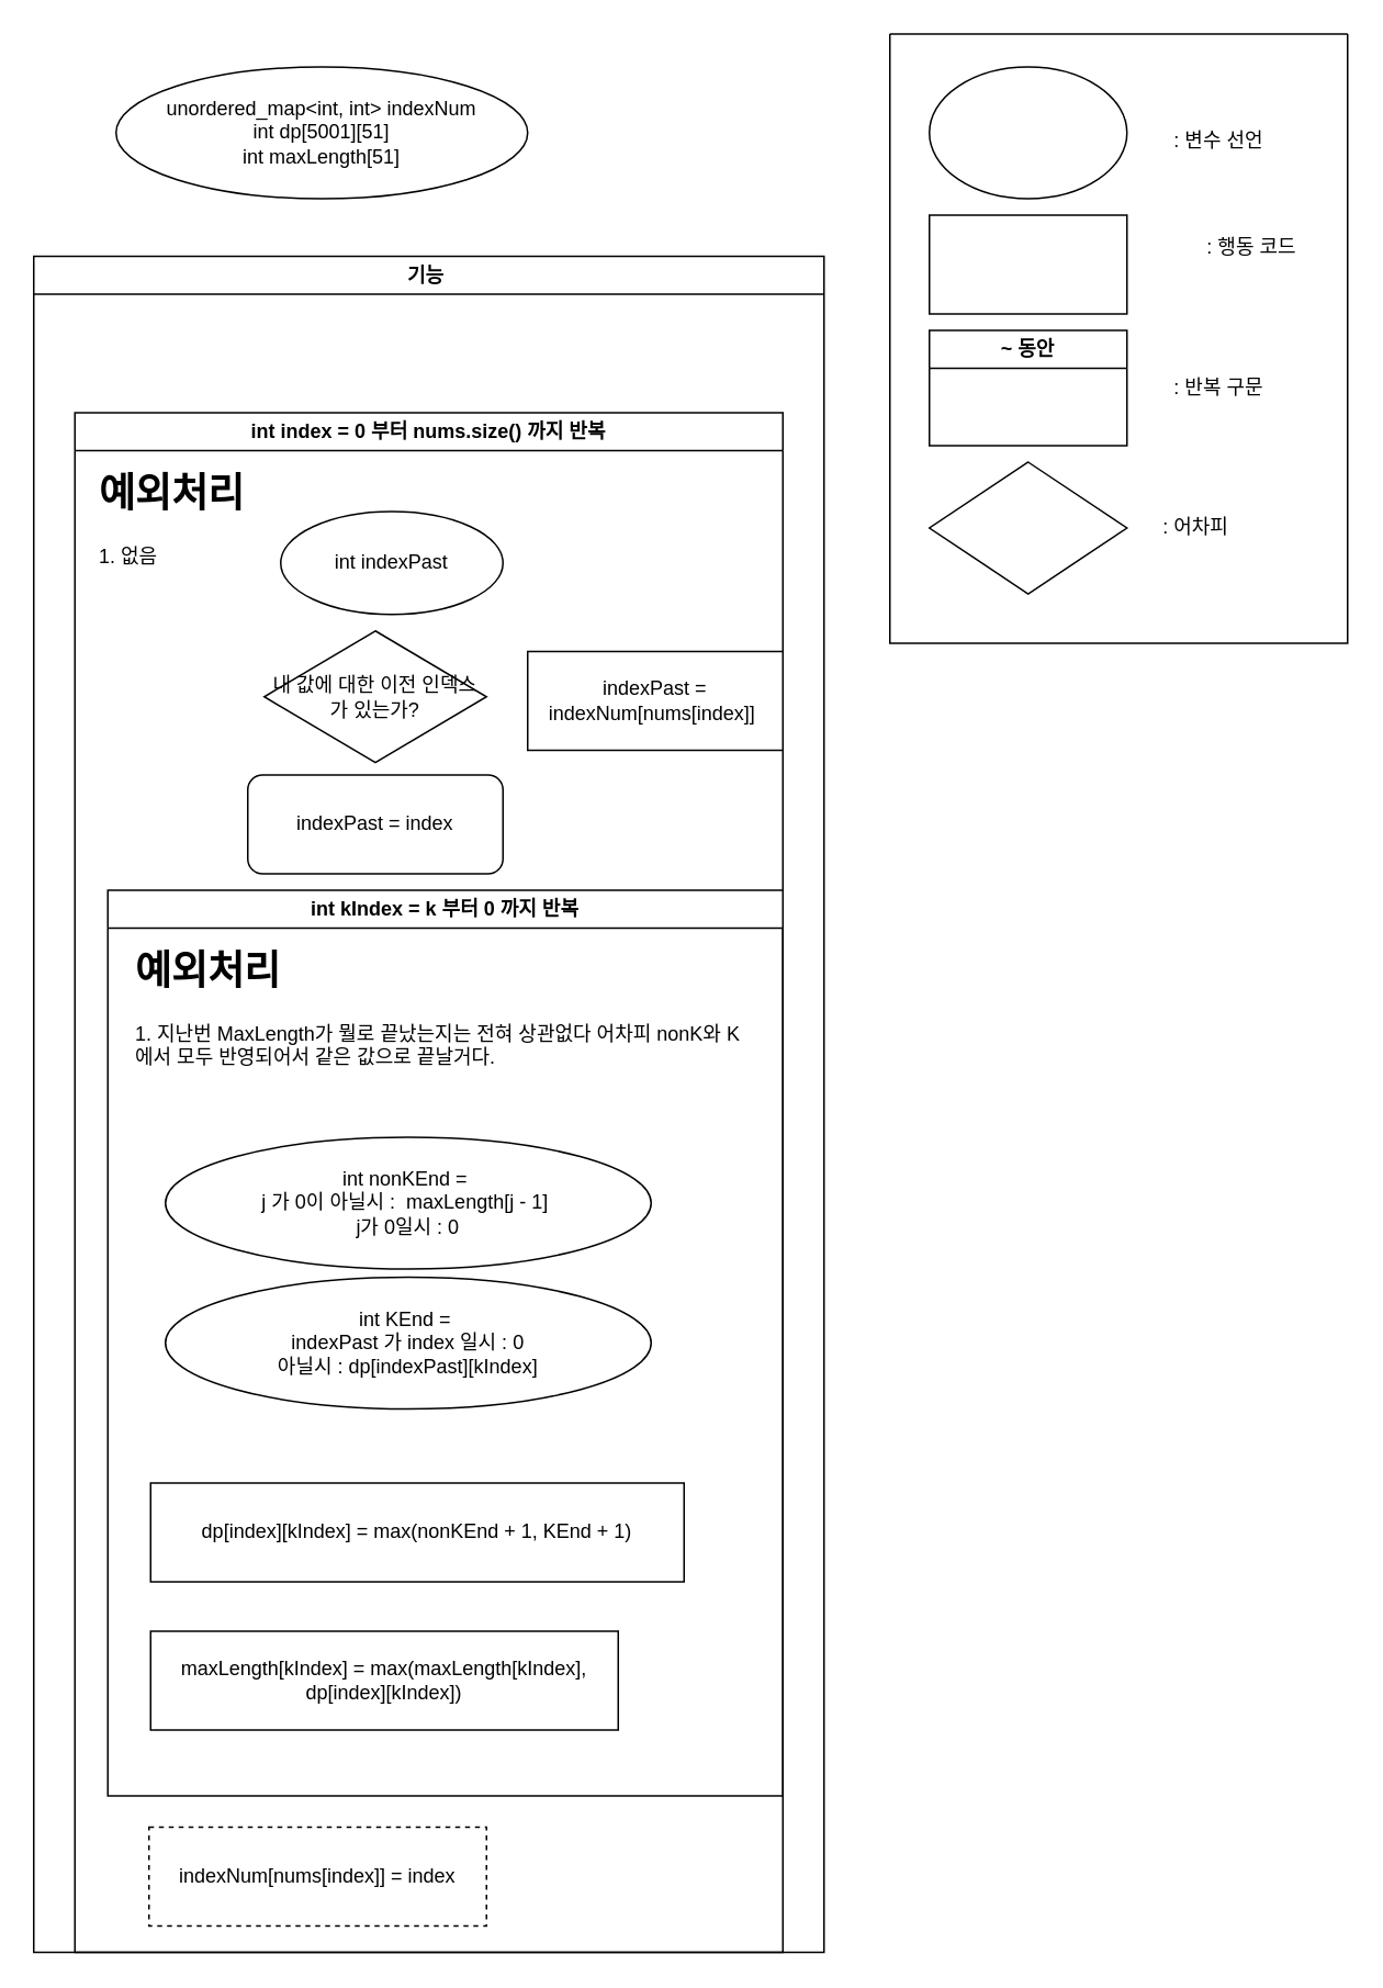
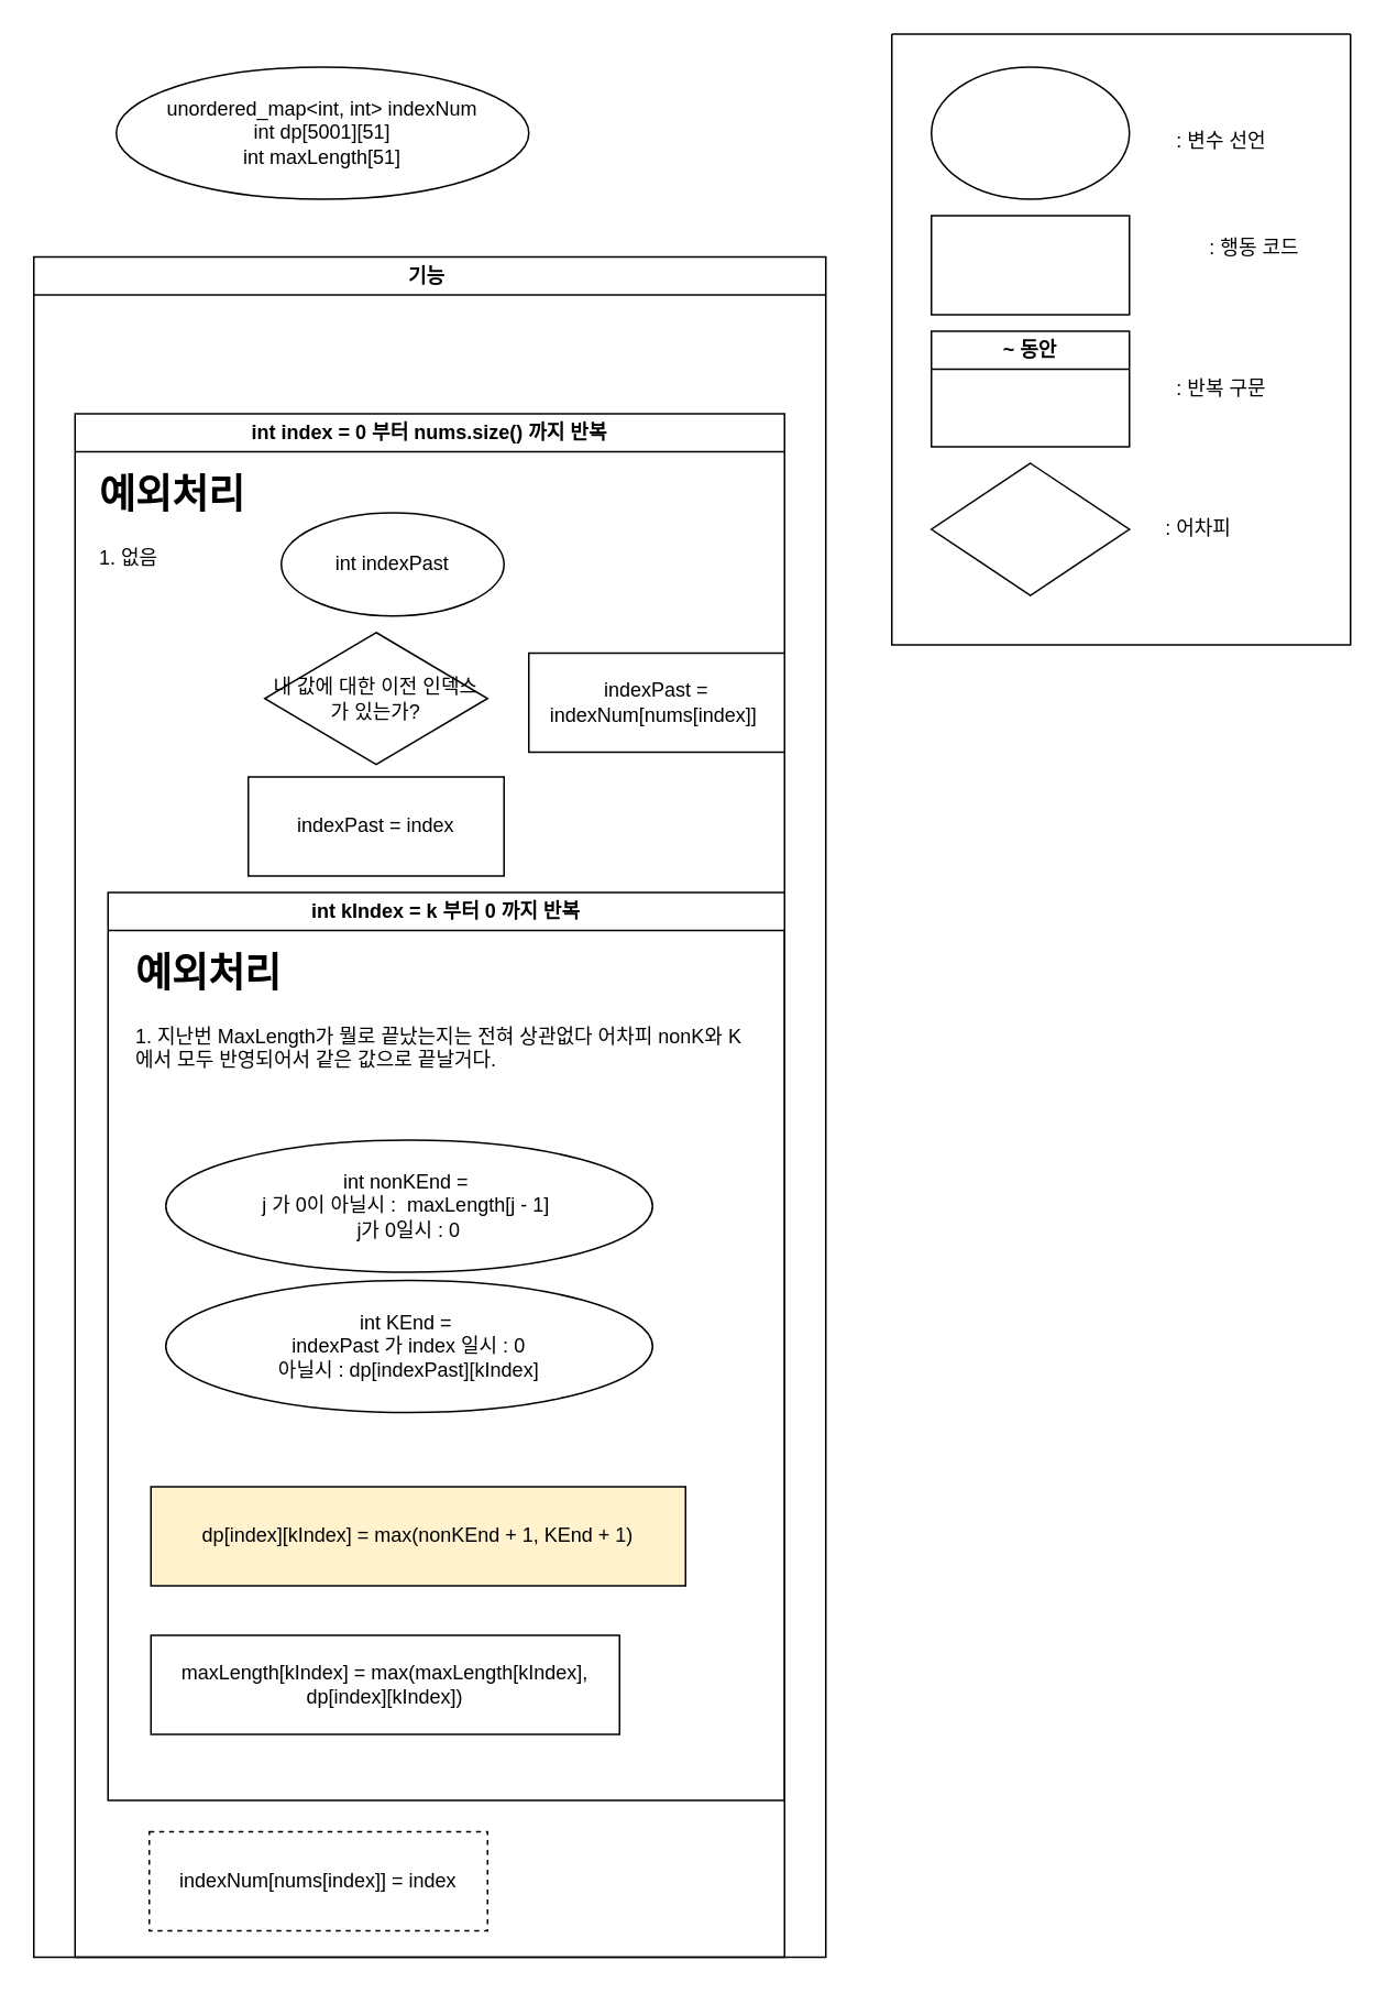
- <mxCell id="24" value="indexPast = index" style="whiteSpace=wrap;html=1;rounded=1;" vertex="1" parent="13"><mxGeometry x="105" y="220" width="155" height="60" as="geometry" /></mxCell>
+ <mxCell id="24" value="indexPast = index" style="rounded=0;whiteSpace=wrap;html=1;" vertex="1" parent="13"><mxGeometry x="105" y="220" width="155" height="60" as="geometry" /></mxCell>
- <mxCell id="17" value="dp[index][kIndex] = max(nonKEnd + 1, KEnd + 1)" style="rounded=0;whiteSpace=wrap;html=1;" vertex="1" parent="15"><mxGeometry x="26" y="360" width="324" height="60" as="geometry" /></mxCell>
+ <mxCell id="17" value="dp[index][kIndex] = max(nonKEnd + 1, KEnd + 1)" style="rounded=0;whiteSpace=wrap;html=1;fillColor=#fff2cc;" vertex="1" parent="15"><mxGeometry x="26" y="360" width="324" height="60" as="geometry" /></mxCell>
